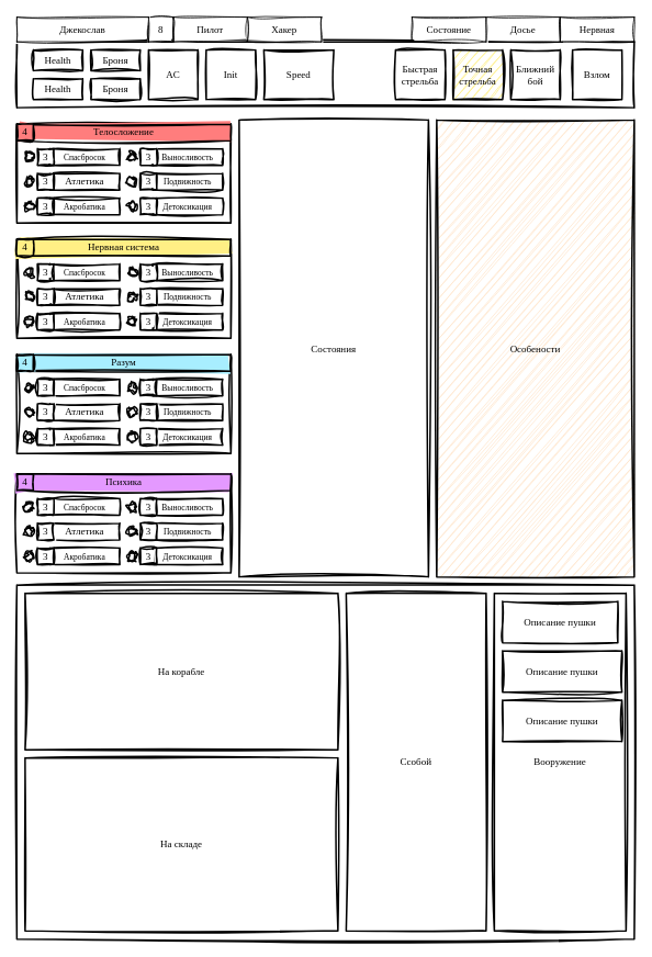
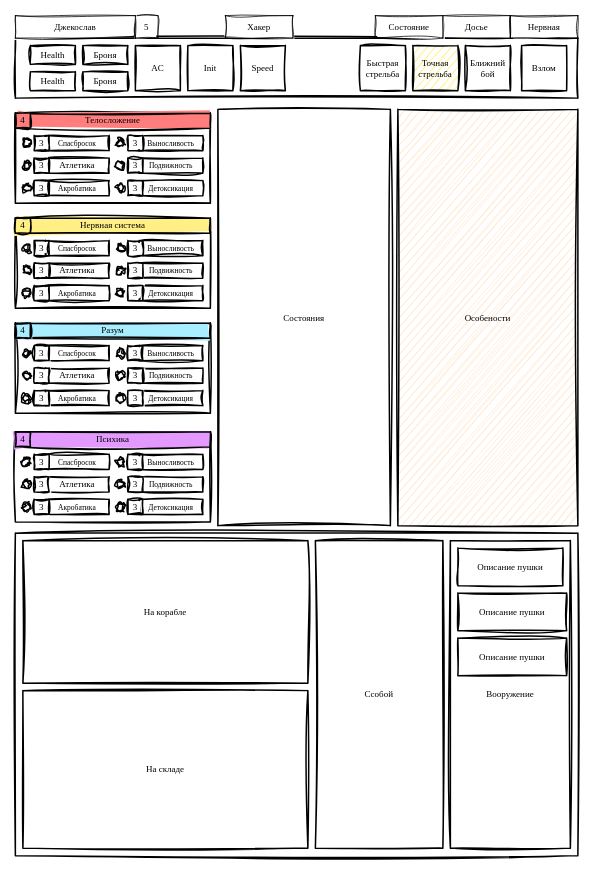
- <mxCell id="7" value="8" style="rounded=0;whiteSpace=wrap;html=1;sketch=1;curveFitting=1;jiggle=2;fontFamily=Comic Sans MS;" parent="1" vertex="1"><mxGeometry x="180" y="20" width="30" height="30" as="geometry" /></mxCell>
+ <mxCell id="7" value="5" style="rounded=0;whiteSpace=wrap;html=1;sketch=1;curveFitting=1;jiggle=2;fontFamily=Comic Sans MS;" parent="1" vertex="1"><mxGeometry x="180" y="20" width="30" height="30" as="geometry" /></mxCell>
- <mxCell id="5" value="Пилот" style="rounded=0;whiteSpace=wrap;html=1;sketch=1;curveFitting=1;jiggle=2;fontFamily=Comic Sans MS;" parent="1" vertex="1"><mxGeometry x="210" y="20" width="90" height="30" as="geometry" /></mxCell>
- <mxCell id="3" value="Speed" style="rounded=0;whiteSpace=wrap;html=1;strokeWidth=2;sketch=1;curveFitting=1;jiggle=2;fontFamily=Comic Sans MS;" parent="1" vertex="1"><mxGeometry x="320" y="60" width="85" height="60" as="geometry" /></mxCell>
+ <mxCell id="3" value="Speed" style="rounded=0;whiteSpace=wrap;html=1;strokeWidth=2;sketch=1;curveFitting=1;jiggle=2;fontFamily=Comic Sans MS;" parent="1" vertex="1"><mxGeometry x="320" y="60" width="60" height="60" as="geometry" /></mxCell>
